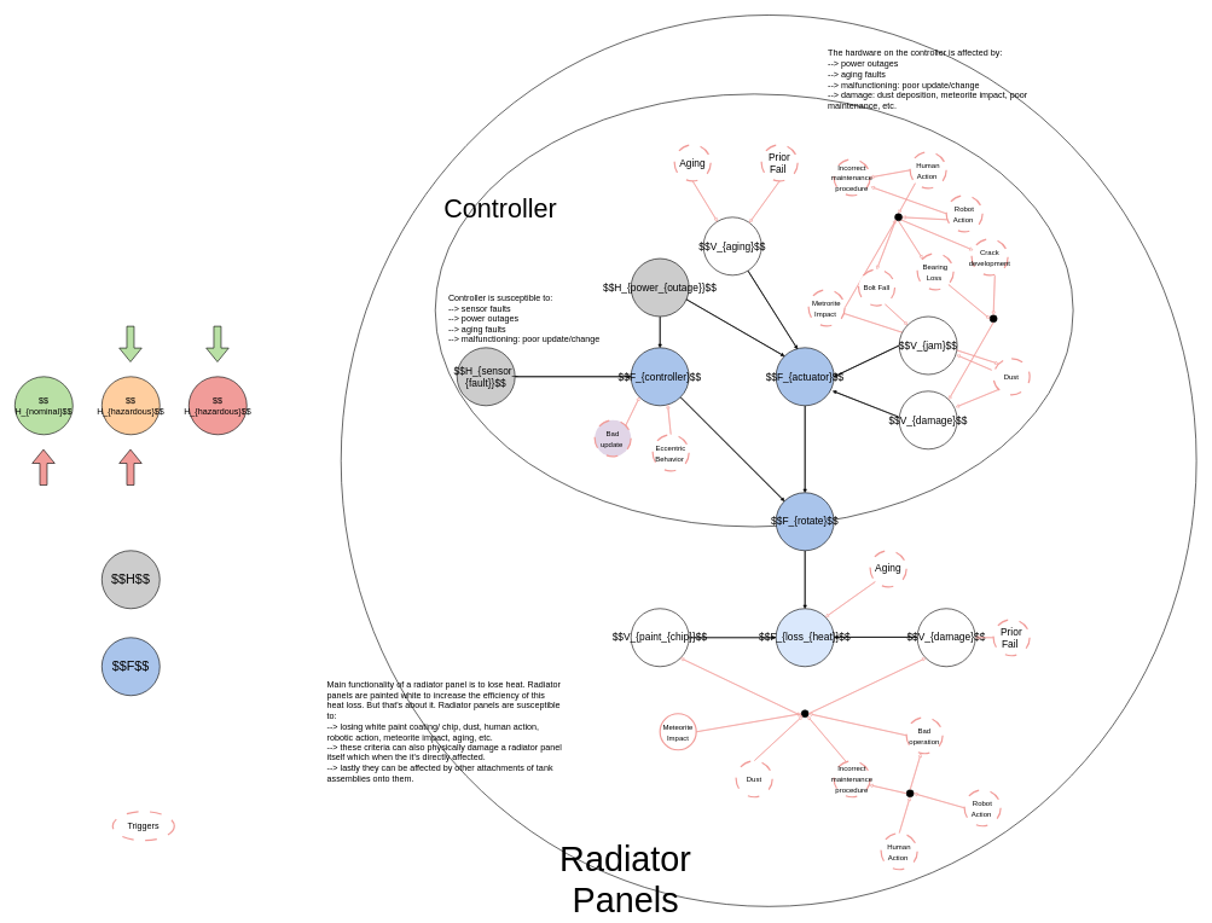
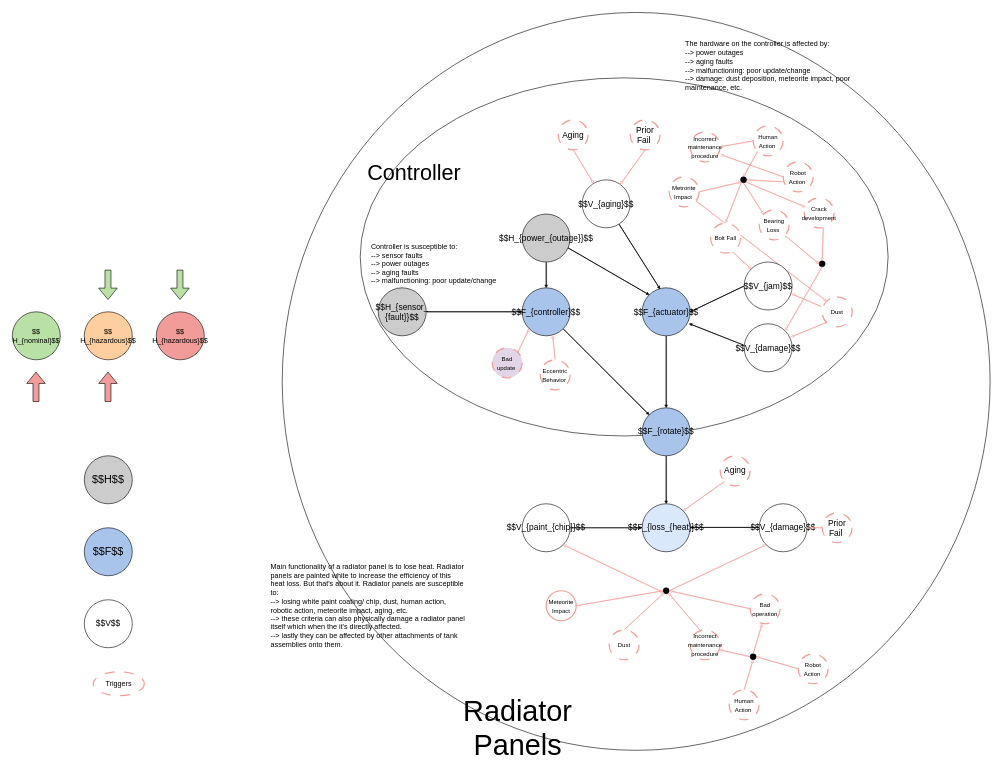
- <mxCell id="85" value="&lt;font style=&quot;font-size: 10px;&quot;&gt;Metrorite Impact&amp;nbsp;&lt;/font&gt;" style="ellipse;whiteSpace=wrap;html=1;aspect=fixed;fillColor=#FFFFFF;strokeColor=#F19C99;strokeWidth=2;dashed=1;dashPattern=8 8;" parent="1" vertex="1"><mxGeometry x="1115" y="399" width="50" height="50" as="geometry" /></mxCell>
+ <mxCell id="85" value="&lt;font style=&quot;font-size: 10px;&quot;&gt;Metrorite Impact&amp;nbsp;&lt;/font&gt;" style="ellipse;whiteSpace=wrap;html=1;aspect=fixed;fillColor=#FFFFFF;strokeColor=#F19C99;strokeWidth=2;dashed=1;dashPattern=8 8;" parent="1" vertex="1"><mxGeometry x="1115" y="294" width="50" height="50" as="geometry" /></mxCell>
+ <mxCell id="32" value="&lt;font style=&quot;font-size: 14px;&quot;&gt;$$V$$&lt;/font&gt;" style="ellipse;whiteSpace=wrap;html=1;aspect=fixed;fillColor=#FFFFFF;strokeColor=#080505;strokeWidth=1;" parent="1" vertex="1"><mxGeometry x="140" y="999" width="80" height="80" as="geometry" /></mxCell>
